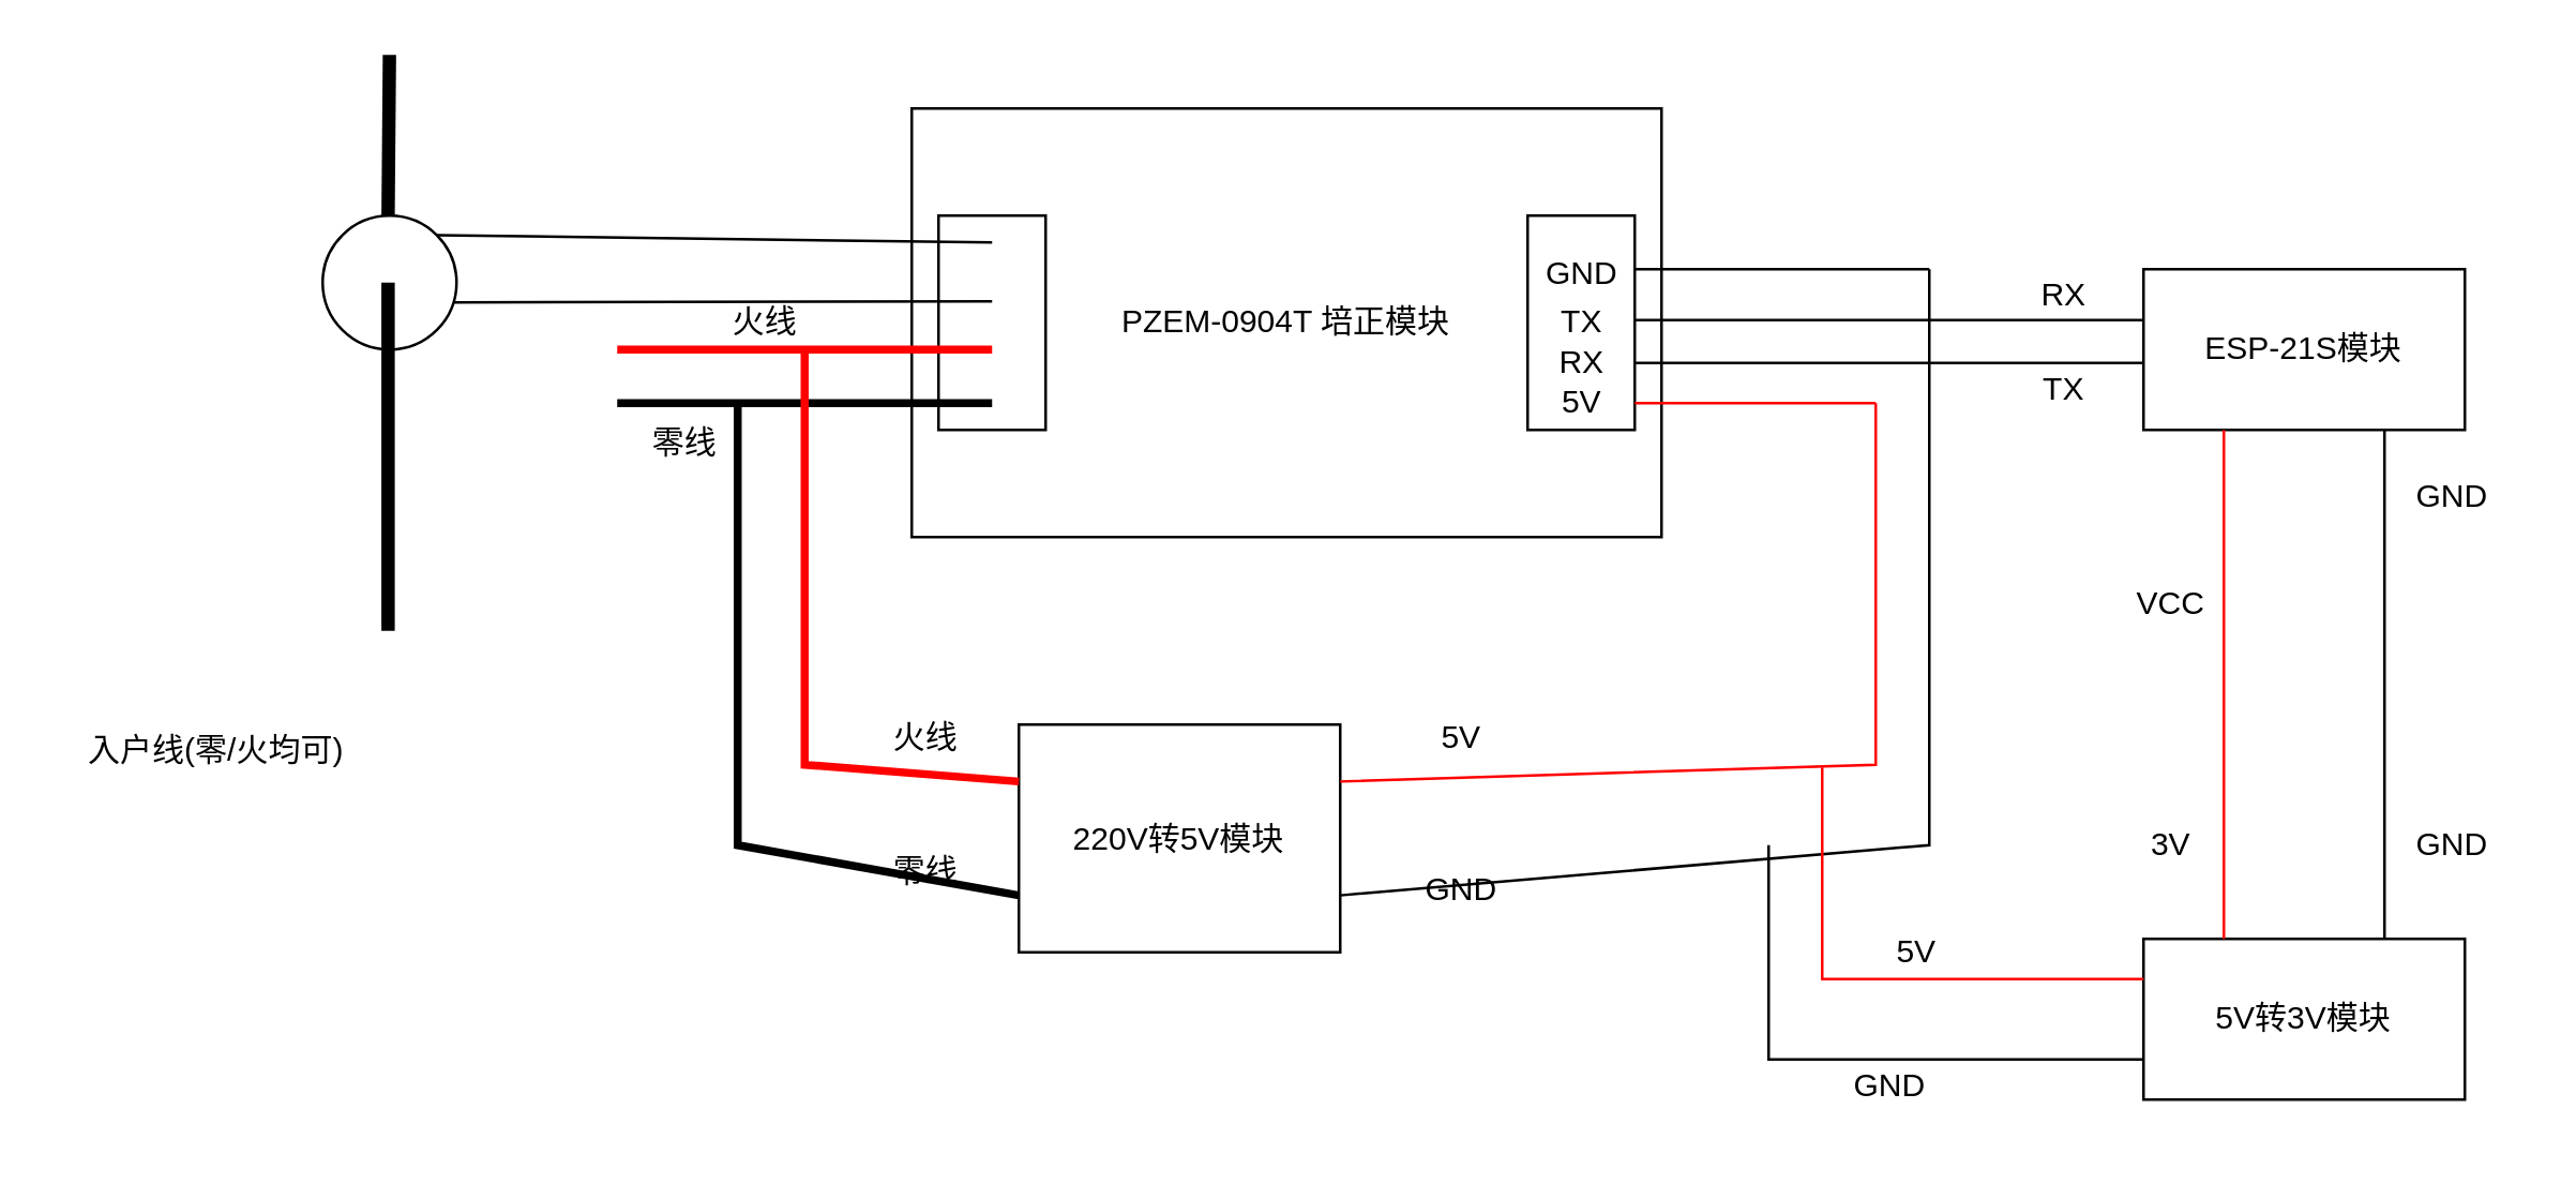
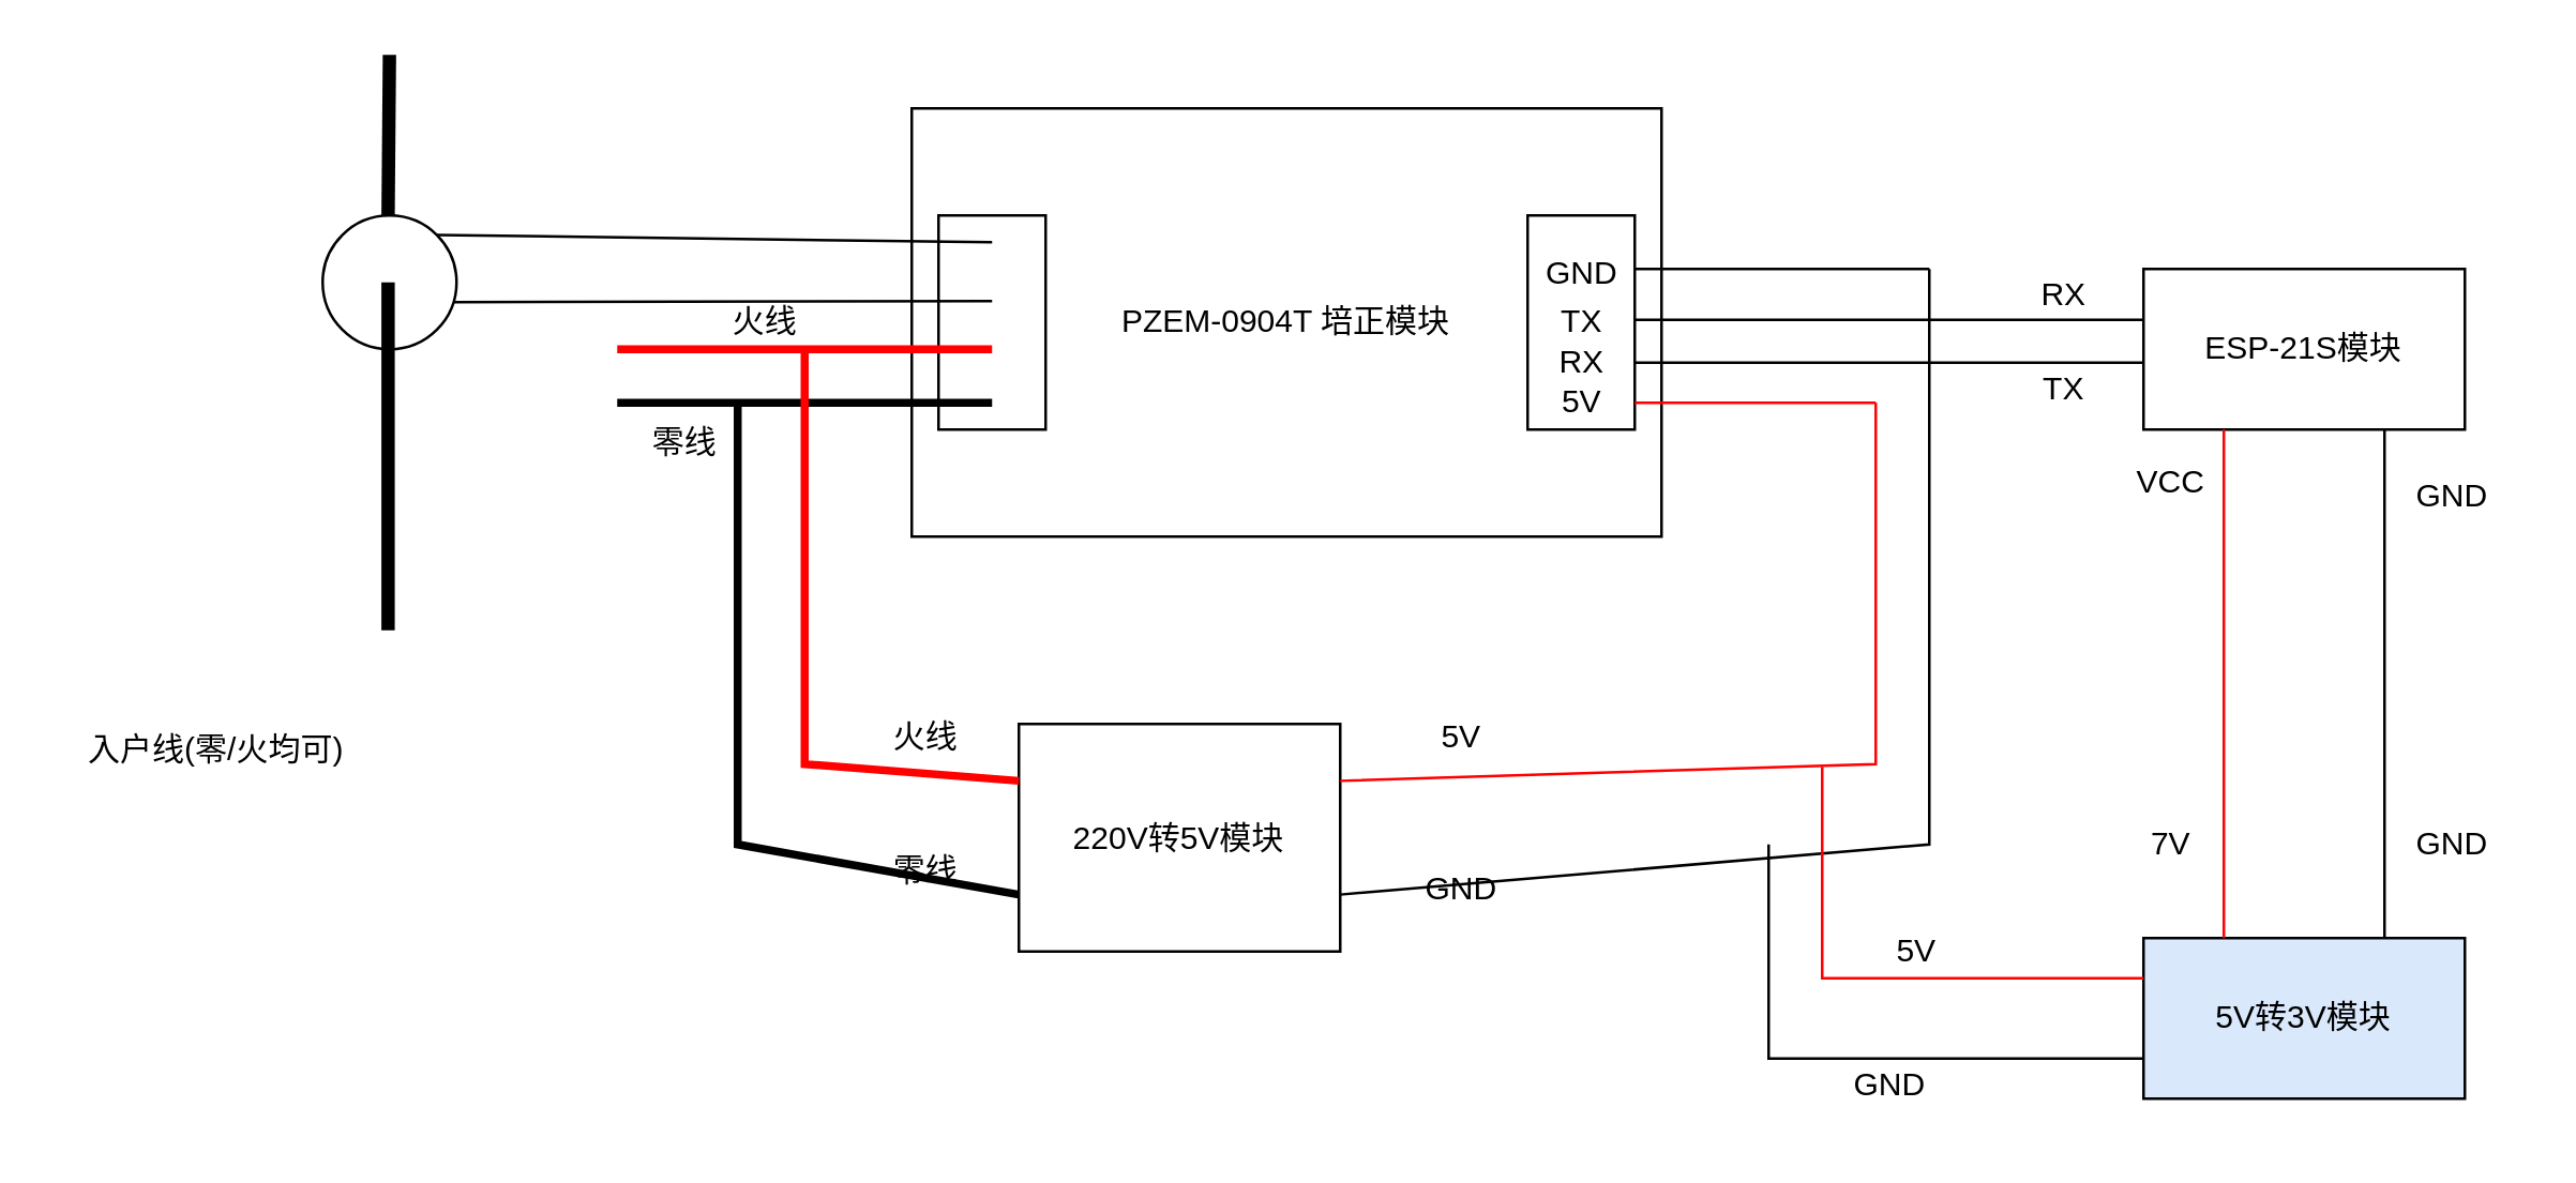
- <mxCell id="42" value="VCC" style="text;html=1;align=center;verticalAlign=middle;resizable=0;points=[];autosize=1;strokeColor=none;fillColor=none;" vertex="1" parent="1"><mxGeometry x="785" y="210" width="50" height="30" as="geometry" /></mxCell>
+ <mxCell id="42" value="VCC" style="text;html=1;align=center;verticalAlign=middle;resizable=0;points=[];autosize=1;strokeColor=none;fillColor=none;" vertex="1" parent="1"><mxGeometry x="785" y="165" width="50" height="30" as="geometry" /></mxCell>
- <mxCell id="40" value="3V" style="text;html=1;align=center;verticalAlign=middle;resizable=0;points=[];autosize=1;strokeColor=none;fillColor=none;" vertex="1" parent="1"><mxGeometry x="790" y="300" width="40" height="30" as="geometry" /></mxCell>
+ <mxCell id="40" value="7V" style="text;html=1;align=center;verticalAlign=middle;resizable=0;points=[];autosize=1;strokeColor=none;fillColor=none;" vertex="1" parent="1"><mxGeometry x="790" y="300" width="40" height="30" as="geometry" /></mxCell>
- <mxCell id="33" value="5V转3V模块" style="rounded=0;whiteSpace=wrap;html=1;" vertex="1" parent="1"><mxGeometry x="800" y="350" width="120" height="60" as="geometry" /></mxCell>
+ <mxCell id="33" value="5V转3V模块" style="rounded=0;whiteSpace=wrap;html=1;fillColor=#dae8fc;" vertex="1" parent="1"><mxGeometry x="800" y="350" width="120" height="60" as="geometry" /></mxCell>
